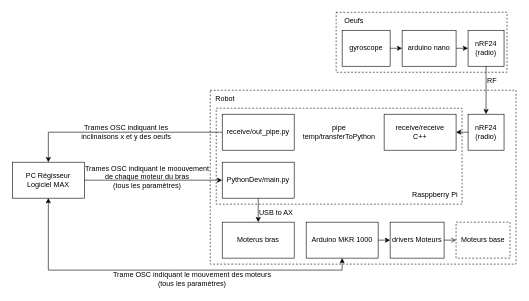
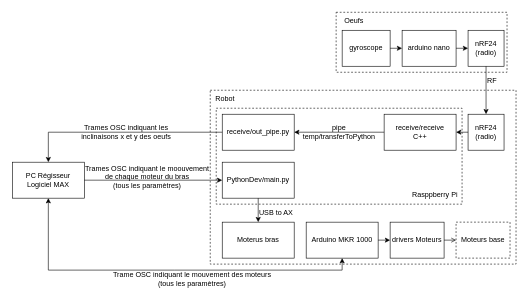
+ <mxCell id="12" value="" style="endArrow=classic;html=1;rounded=0;exitX=0;exitY=0.5;exitDx=0;exitDy=0;" parent="1" source="11" target="10" edge="1"><mxGeometry width="50" height="50" relative="1" as="geometry"><mxPoint x="500" y="350" as="sourcePoint" /><mxPoint x="550" y="300" as="targetPoint" /></mxGeometry></mxCell>
